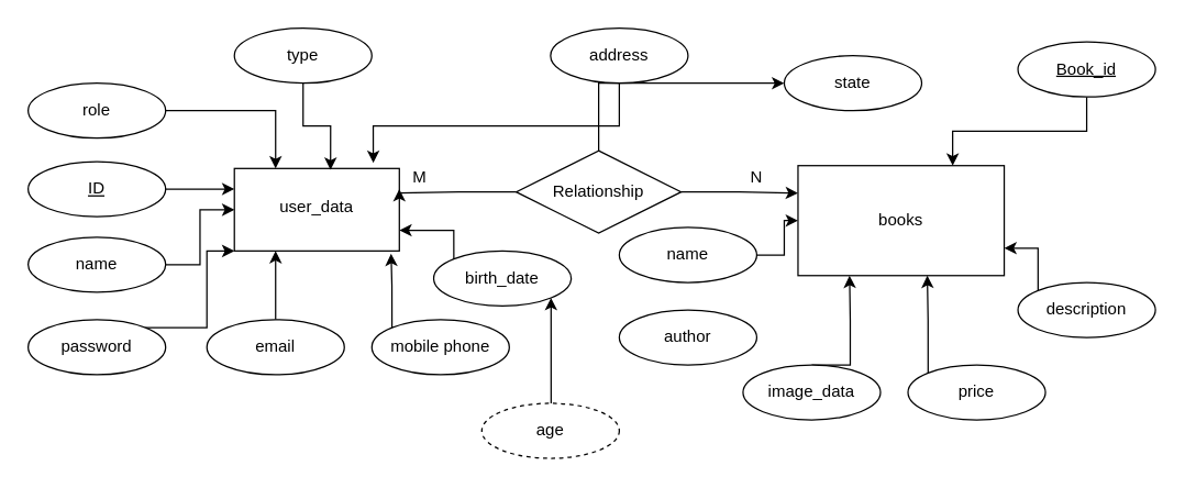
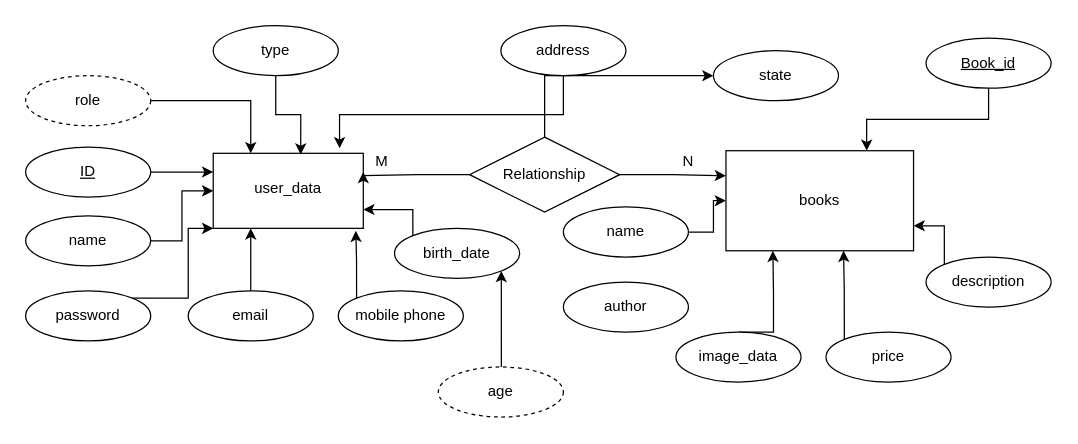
- <mxCell id="36" value="role" style="ellipse;whiteSpace=wrap;html=1;align=center;" vertex="1" parent="1"><mxGeometry x="20" y="60" width="100" height="40" as="geometry" /></mxCell>
+ <mxCell id="36" value="role" style="ellipse;whiteSpace=wrap;html=1;align=center;dashed=1;" vertex="1" parent="1"><mxGeometry x="20" y="60" width="100" height="40" as="geometry" /></mxCell>
